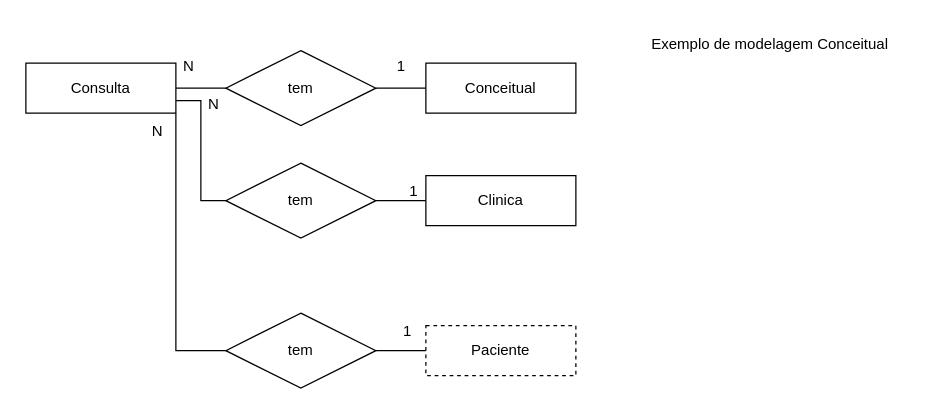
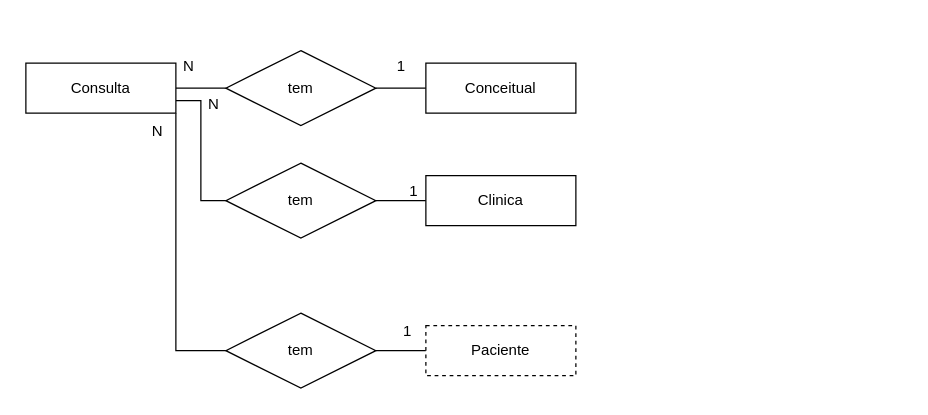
- <mxCell id="21" value="Exemplo de modelagem Conceitual" style="text;html=1;align=center;verticalAlign=middle;resizable=0;points=[];autosize=1;strokeColor=none;fillColor=none;" vertex="1" parent="1"><mxGeometry x="510" y="20" width="210" height="30" as="geometry" /></mxCell>
